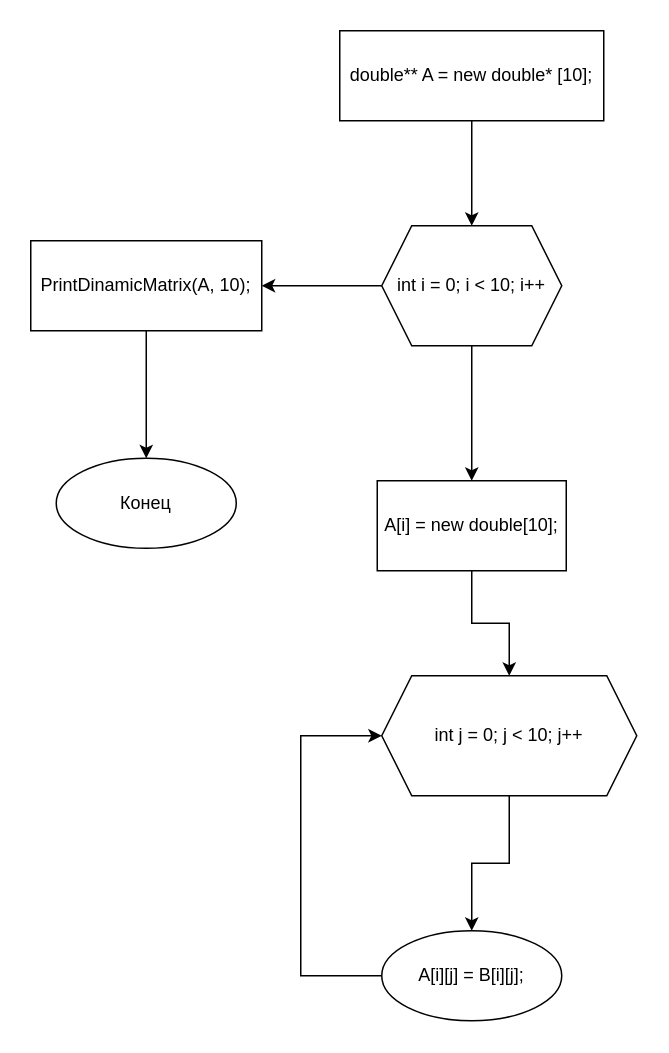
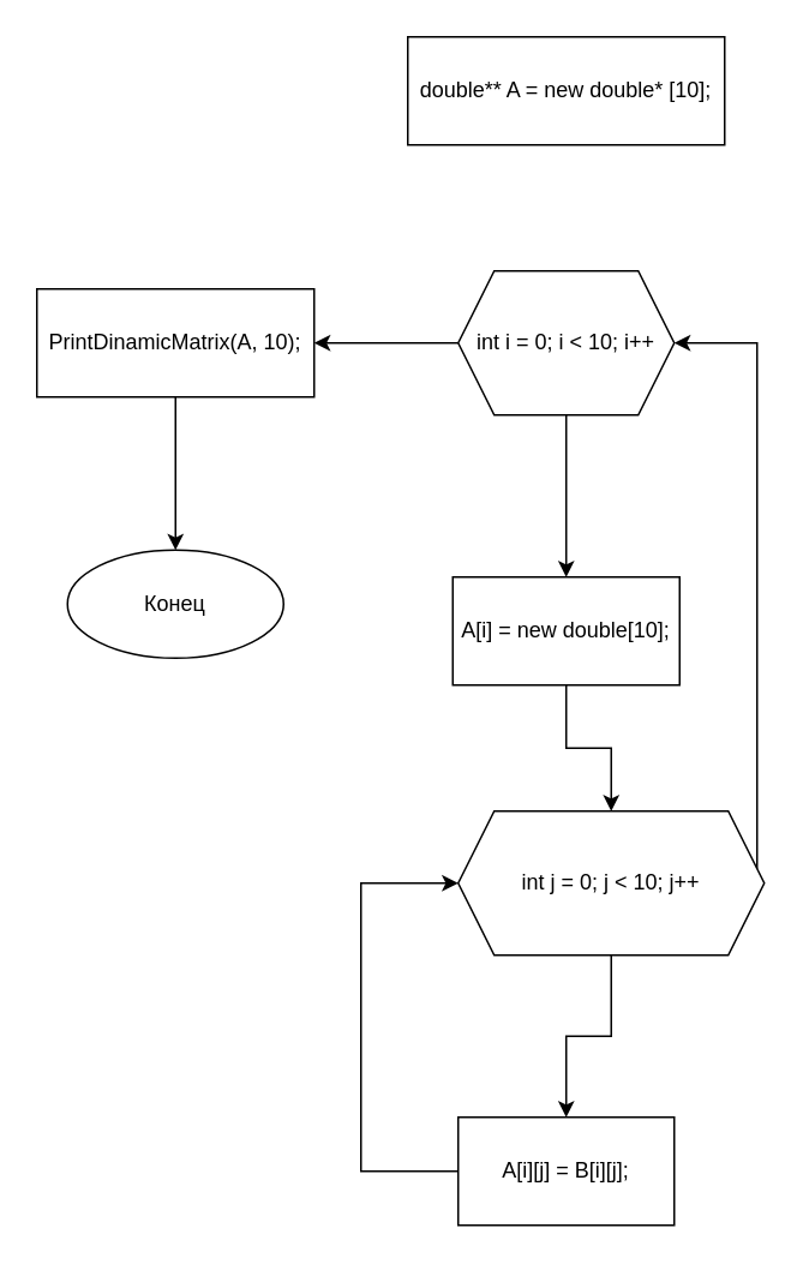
- <mxCell id="2" value="" style="edgeStyle=orthogonalEdgeStyle;rounded=0;orthogonalLoop=1;jettySize=auto;html=1;" edge="1" parent="1" source="3" target="6"><mxGeometry relative="1" as="geometry" /></mxCell>
+ <mxCell id="10" style="edgeStyle=orthogonalEdgeStyle;rounded=0;orthogonalLoop=1;jettySize=auto;html=1;entryX=1;entryY=0.5;entryDx=0;entryDy=0;" edge="1" parent="1" source="11" target="6"><mxGeometry relative="1" as="geometry"><mxPoint x="440" y="190" as="targetPoint" /><Array as="points"><mxPoint x="420" y="490" /><mxPoint x="420" y="190" /></Array></mxGeometry></mxCell>
- <mxCell id="13" value="A[i][j] = B[i][j];" style="ellipse;whiteSpace=wrap;html=1;" vertex="1" parent="1"><mxGeometry x="254" y="620" width="120" height="60" as="geometry" /></mxCell>
+ <mxCell id="13" value="A[i][j] = B[i][j];" style="whiteSpace=wrap;html=1;" vertex="1" parent="1"><mxGeometry x="254" y="620" width="120" height="60" as="geometry" /></mxCell>
